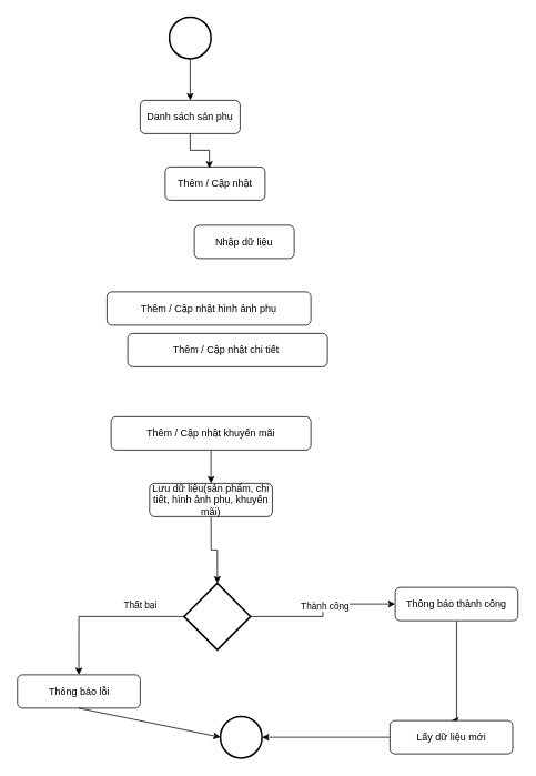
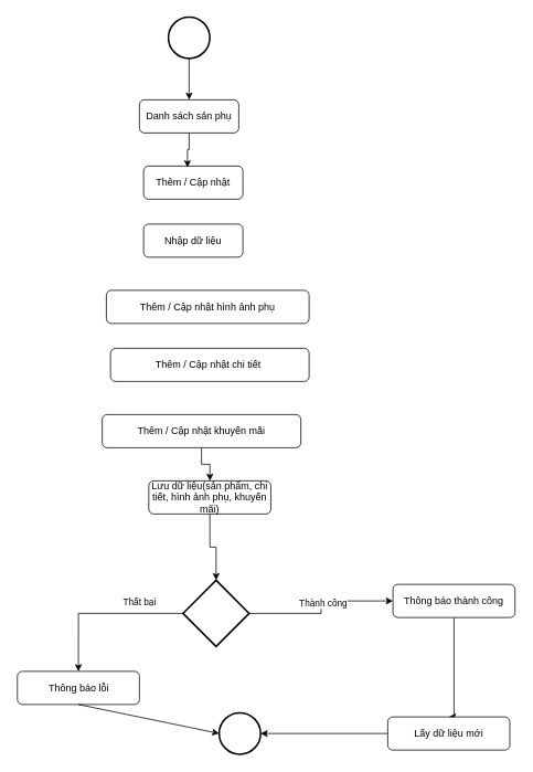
- <mxCell id="5" value="Thêm / Cập nhật" style="rounded=1;whiteSpace=wrap;html=1;fontSize=12;glass=0;strokeWidth=1;shadow=0;" parent="1" vertex="1"><mxGeometry x="198" y="200" width="120" height="40" as="geometry" /></mxCell>
+ <mxCell id="5" value="Thêm / Cập nhật" style="rounded=1;whiteSpace=wrap;html=1;fontSize=12;glass=0;strokeWidth=1;shadow=0;" parent="1" vertex="1"><mxGeometry x="173" y="200" width="120" height="40" as="geometry" /></mxCell>
- <mxCell id="6" value="Nhập dữ liệu" style="rounded=1;whiteSpace=wrap;html=1;fontSize=12;glass=0;strokeWidth=1;shadow=0;" parent="1" vertex="1"><mxGeometry x="233" y="270" width="120" height="40" as="geometry" /></mxCell>
+ <mxCell id="6" value="Nhập dữ liệu" style="rounded=1;whiteSpace=wrap;html=1;fontSize=12;glass=0;strokeWidth=1;shadow=0;" parent="1" vertex="1"><mxGeometry x="173" y="270" width="120" height="40" as="geometry" /></mxCell>
- <mxCell id="10" value="Thêm / Cập nhật chi tiết&amp;nbsp;" style="rounded=1;whiteSpace=wrap;html=1;fontSize=12;glass=0;strokeWidth=1;shadow=0;" parent="1" vertex="1"><mxGeometry x="153" y="400" width="240" height="40" as="geometry" /></mxCell>
+ <mxCell id="10" value="Thêm / Cập nhật chi tiết&amp;nbsp;" style="rounded=1;whiteSpace=wrap;html=1;fontSize=12;glass=0;strokeWidth=1;shadow=0;" parent="1" vertex="1"><mxGeometry x="133" y="420" width="240" height="40" as="geometry" /></mxCell>
- <mxCell id="24" value="Thêm / Cập nhật khuyến mãi" style="rounded=1;whiteSpace=wrap;html=1;fontSize=12;glass=0;strokeWidth=1;shadow=0;" parent="1" vertex="1"><mxGeometry x="133" y="500" width="240" height="40" as="geometry" /></mxCell>
+ <mxCell id="24" value="Thêm / Cập nhật khuyến mãi" style="rounded=1;whiteSpace=wrap;html=1;fontSize=12;glass=0;strokeWidth=1;shadow=0;" parent="1" vertex="1"><mxGeometry x="123" y="500" width="240" height="40" as="geometry" /></mxCell>
